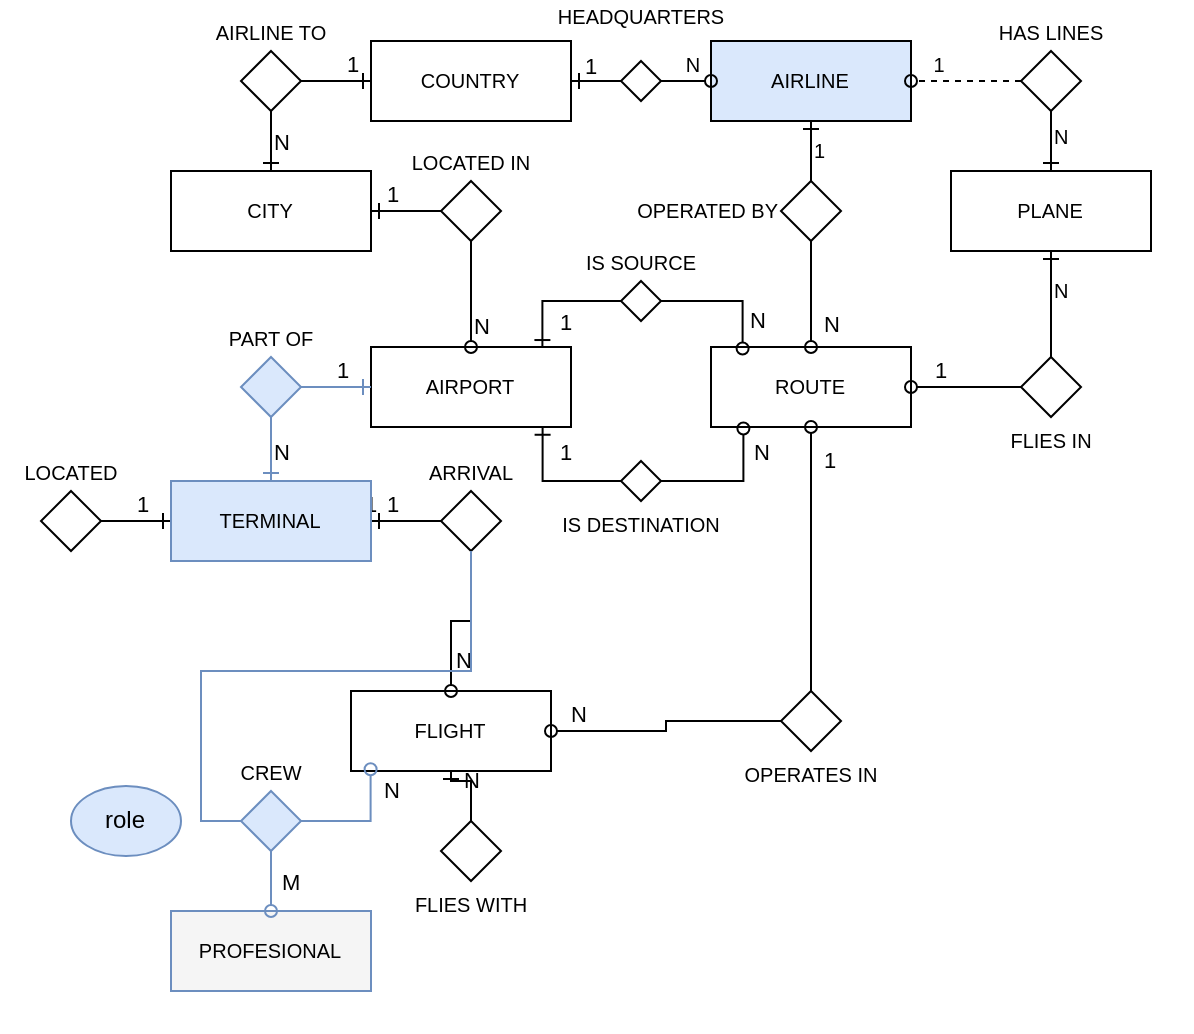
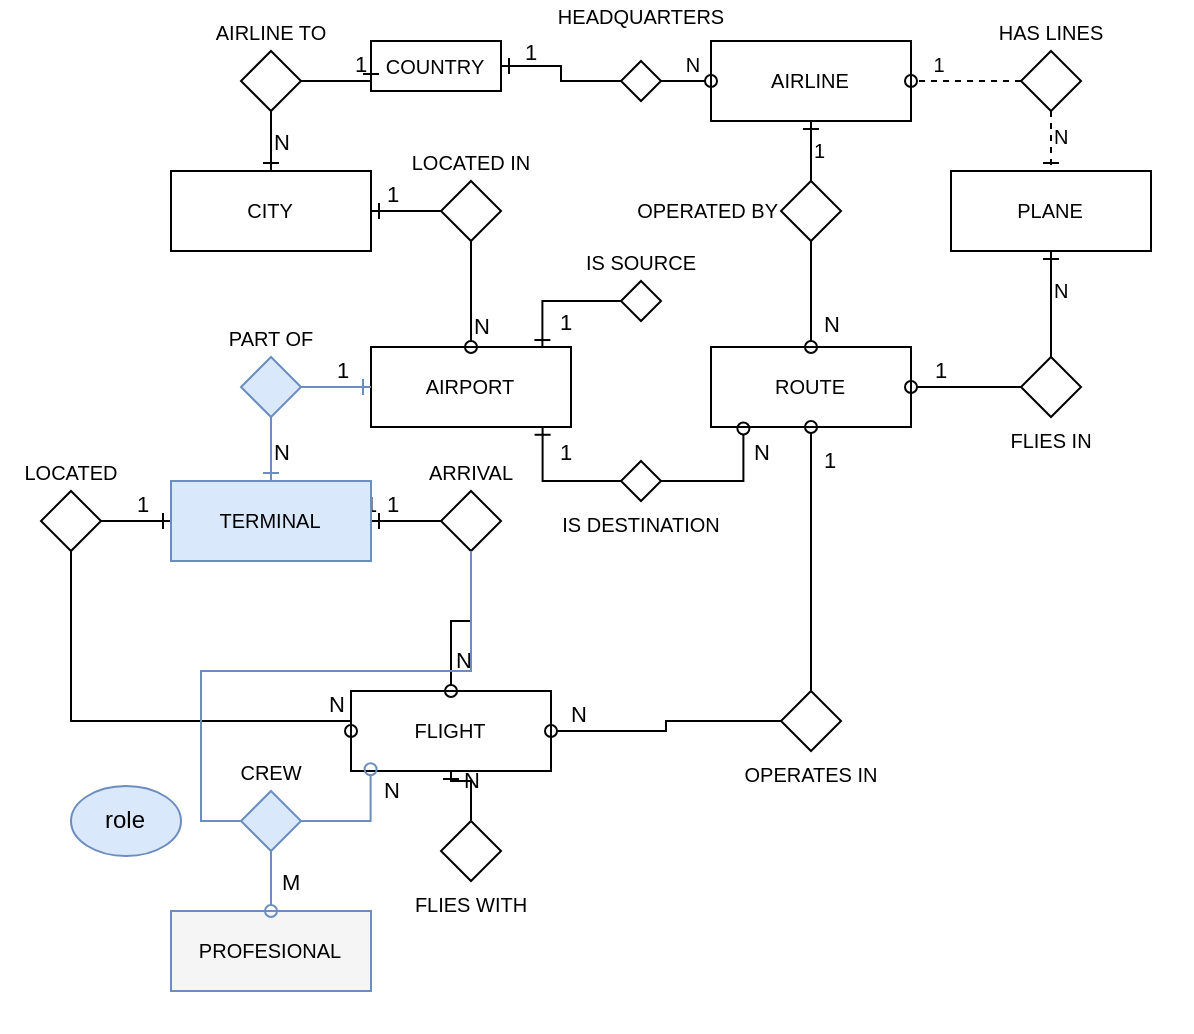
- <mxCell id="5" value="COUNTRY" style="whiteSpace=wrap;html=1;align=center;fontSize=10;" parent="1" vertex="1"><mxGeometry x="185" y="20" width="100" height="40" as="geometry" /></mxCell>
+ <mxCell id="5" value="COUNTRY" style="whiteSpace=wrap;html=1;align=center;fontSize=10;" parent="1" vertex="1"><mxGeometry x="185" y="20" width="65" height="25" as="geometry" /></mxCell>
- <mxCell id="14" value="AIRLINE" style="whiteSpace=wrap;html=1;align=center;fontSize=10;fillColor=#dae8fc;" parent="1" vertex="1"><mxGeometry x="355" y="20" width="100" height="40" as="geometry" /></mxCell>
+ <mxCell id="14" value="AIRLINE" style="whiteSpace=wrap;html=1;align=center;fontSize=10;" parent="1" vertex="1"><mxGeometry x="355" y="20" width="100" height="40" as="geometry" /></mxCell>
- <mxCell id="31" style="edgeStyle=orthogonalEdgeStyle;rounded=0;orthogonalLoop=1;jettySize=auto;html=1;endArrow=ERone;endFill=0;entryX=0.5;entryY=0;entryDx=0;entryDy=0;exitX=0.5;exitY=1;exitDx=0;exitDy=0;" parent="1" source="26" target="23" edge="1"><mxGeometry relative="1" as="geometry"><mxPoint x="335.23" y="175" as="sourcePoint" /><mxPoint x="375.23" y="175" as="targetPoint" /></mxGeometry></mxCell>
+ <mxCell id="31" style="edgeStyle=orthogonalEdgeStyle;rounded=0;orthogonalLoop=1;jettySize=auto;html=1;endArrow=ERone;endFill=0;entryX=0.5;entryY=0;entryDx=0;entryDy=0;exitX=0.5;exitY=1;exitDx=0;exitDy=0;dashed=1;" parent="1" source="26" target="23" edge="1"><mxGeometry relative="1" as="geometry"><mxPoint x="335.23" y="175" as="sourcePoint" /><mxPoint x="375.23" y="175" as="targetPoint" /></mxGeometry></mxCell>
- <mxCell id="59" style="edgeStyle=orthogonalEdgeStyle;rounded=0;orthogonalLoop=1;jettySize=auto;html=1;exitX=1;exitY=0.5;exitDx=0;exitDy=0;entryX=0.158;entryY=0.019;entryDx=0;entryDy=0;entryPerimeter=0;endArrow=oval;endFill=0;" parent="1" source="55" target="3" edge="1"><mxGeometry relative="1" as="geometry"><mxPoint x="330" y="180" as="sourcePoint" /><mxPoint x="353.8" y="179.28" as="targetPoint" /></mxGeometry></mxCell>
- <mxCell id="60" value="N" style="edgeLabel;html=1;align=left;verticalAlign=middle;resizable=0;points=[];spacing=4;labelBackgroundColor=none;labelPosition=right;verticalLabelPosition=middle;" parent="59" vertex="1" connectable="0"><mxGeometry x="0.562" relative="1" as="geometry"><mxPoint as="offset" /></mxGeometry></mxCell>
+ <mxCell id="44" style="rounded=0;orthogonalLoop=1;jettySize=auto;html=1;endArrow=oval;startFill=0;exitX=0.5;exitY=1;exitDx=0;exitDy=0;entryX=0;entryY=0.5;entryDx=0;entryDy=0;endFill=0;edgeStyle=orthogonalEdgeStyle;" parent="1" source="43" target="2" edge="1"><mxGeometry relative="1" as="geometry"><mxPoint x="112" y="345" as="targetPoint" /><Array as="points"><mxPoint x="35" y="360" /></Array></mxGeometry></mxCell>
+ <mxCell id="45" value="N" style="edgeLabel;html=1;align=center;verticalAlign=bottom;resizable=0;points=[];labelBackgroundColor=none;labelPosition=center;verticalLabelPosition=top;" parent="44" vertex="1" connectable="0"><mxGeometry x="0.021" relative="1" as="geometry"><mxPoint x="100" as="offset" /></mxGeometry></mxCell>
